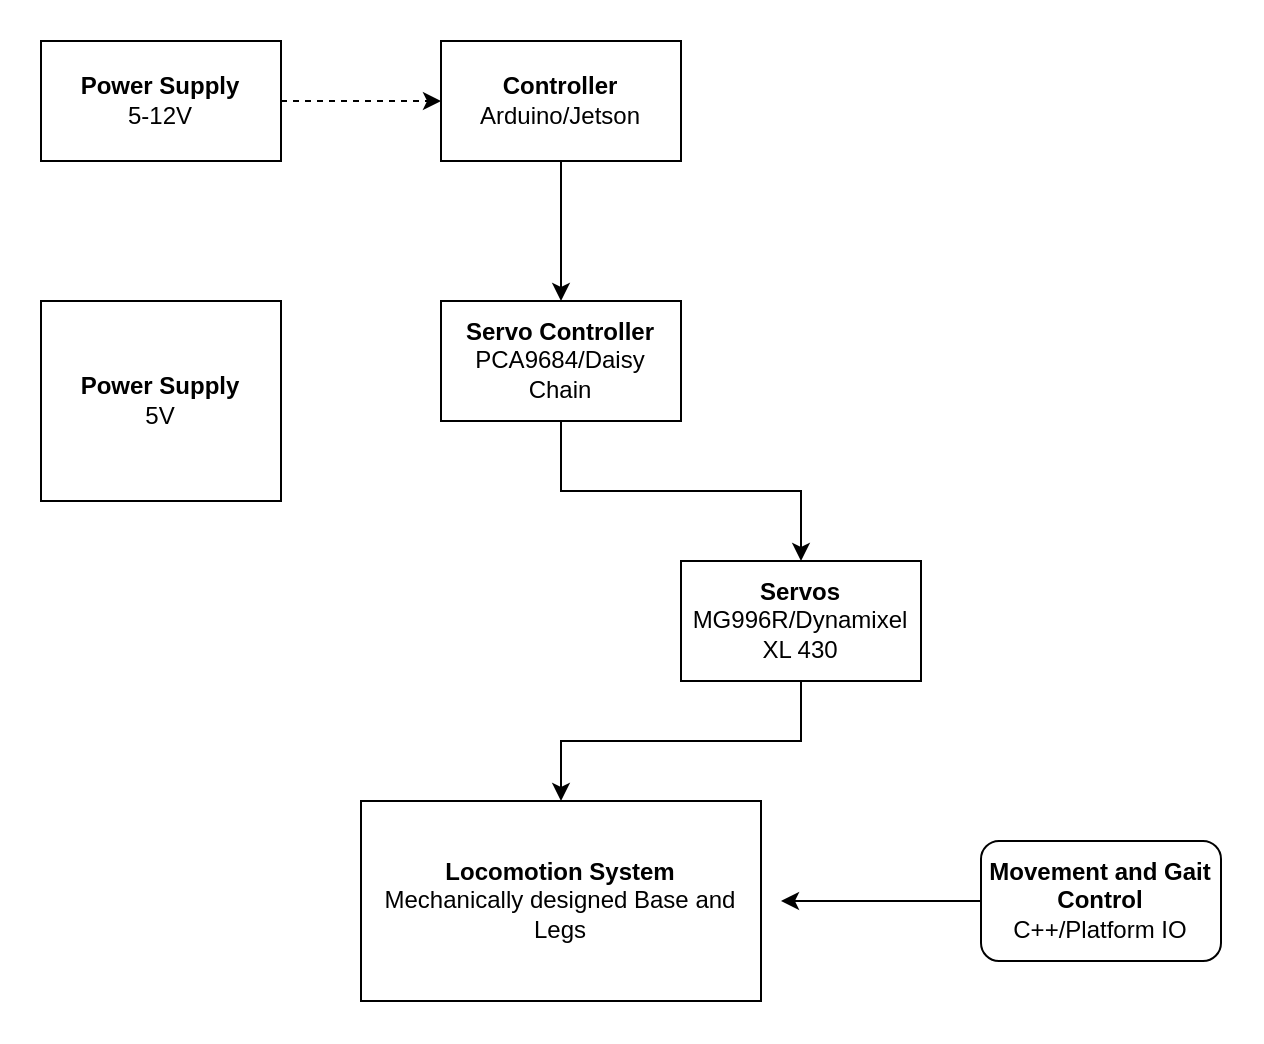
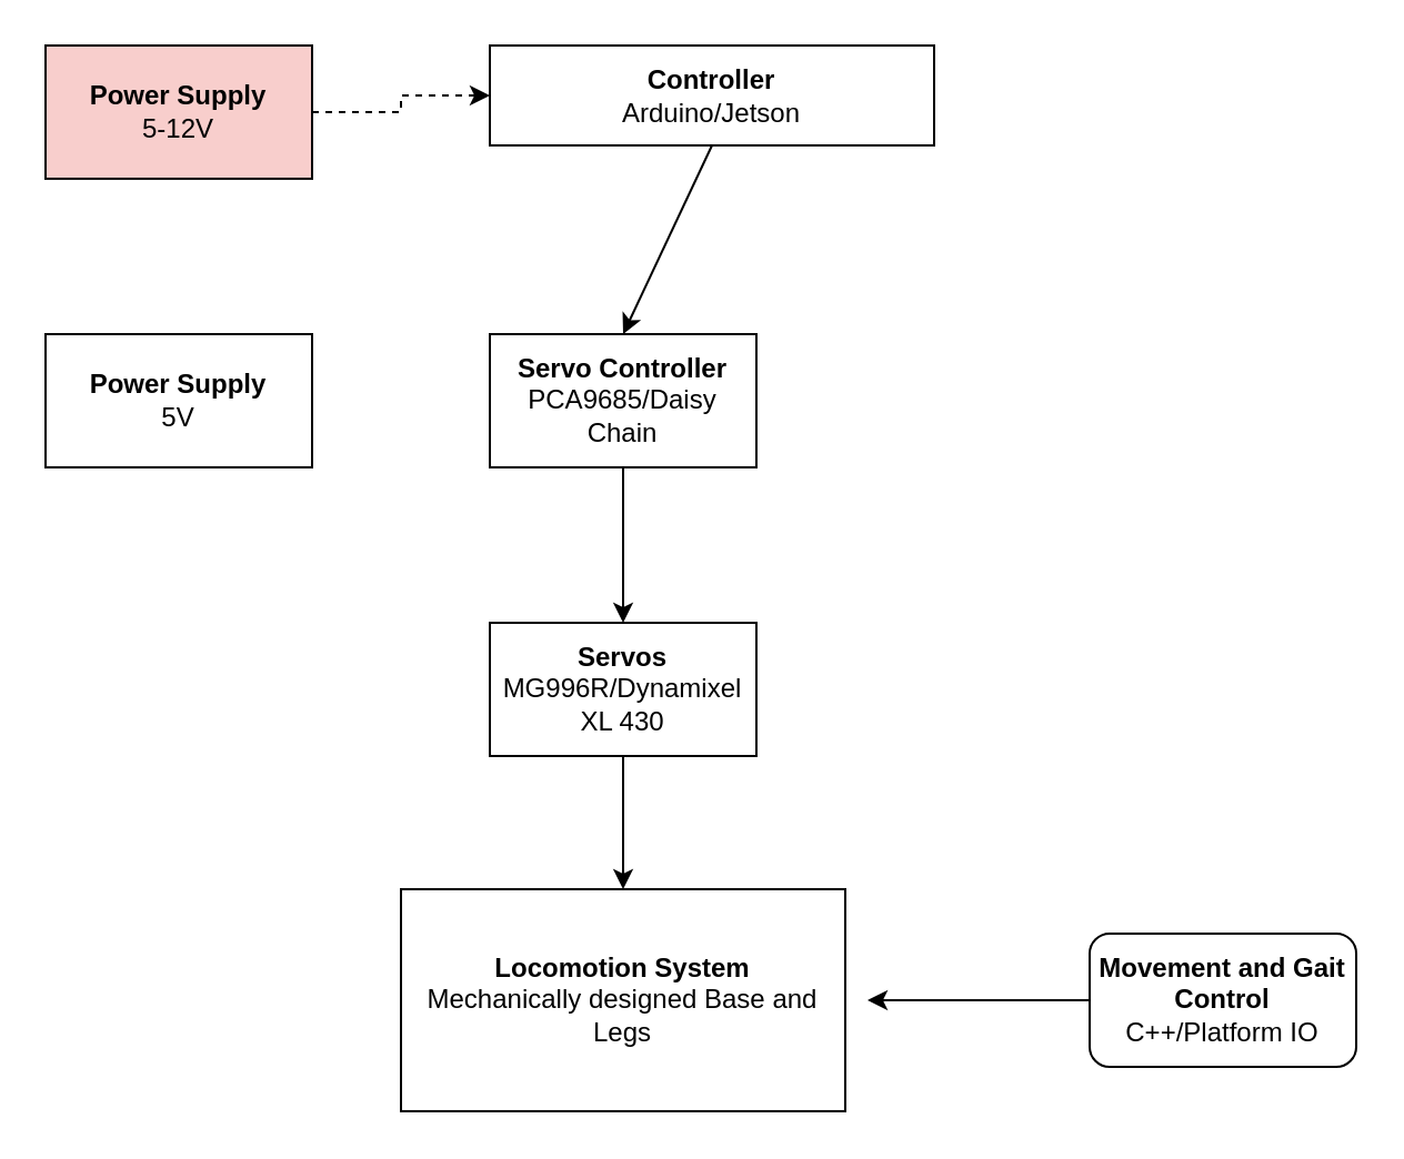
- <mxCell id="10" value="&lt;div&gt;&lt;b&gt;Power Supply&lt;/b&gt;&lt;/div&gt;&lt;div&gt;5-12V&lt;br&gt;&lt;/div&gt;" style="rounded=0;whiteSpace=wrap;html=1;" vertex="1" parent="1"><mxGeometry x="20" y="20" width="120" height="60" as="geometry" /></mxCell>
+ <mxCell id="10" value="&lt;div&gt;&lt;b&gt;Power Supply&lt;/b&gt;&lt;/div&gt;&lt;div&gt;5-12V&lt;br&gt;&lt;/div&gt;" style="rounded=0;whiteSpace=wrap;html=1;fillColor=#f8cecc;" vertex="1" parent="1"><mxGeometry x="20" y="20" width="120" height="60" as="geometry" /></mxCell>
- <mxCell id="2" value="&lt;div&gt;&lt;b&gt;Controller&lt;/b&gt;&lt;/div&gt;&lt;div&gt;Arduino/Jetson&lt;br&gt;&lt;/div&gt;" style="rounded=0;whiteSpace=wrap;html=1;" vertex="1" parent="1"><mxGeometry x="220" y="20" width="120" height="60" as="geometry" /></mxCell>
+ <mxCell id="2" value="&lt;div&gt;&lt;b&gt;Controller&lt;/b&gt;&lt;/div&gt;&lt;div&gt;Arduino/Jetson&lt;br&gt;&lt;/div&gt;" style="rounded=0;whiteSpace=wrap;html=1;" vertex="1" parent="1"><mxGeometry x="220" y="20" width="200" height="45" as="geometry" /></mxCell>
- <mxCell id="5" value="&lt;div&gt;&lt;b&gt;Servo Controller&lt;/b&gt;&lt;/div&gt;&lt;div&gt;PCA9684/Daisy Chain&lt;br&gt;&lt;/div&gt;" style="rounded=0;whiteSpace=wrap;html=1;" vertex="1" parent="1"><mxGeometry x="220" y="150" width="120" height="60" as="geometry" /></mxCell>
+ <mxCell id="5" value="&lt;div&gt;&lt;b&gt;Servo Controller&lt;/b&gt;&lt;/div&gt;&lt;div&gt;PCA9685/Daisy Chain&lt;br&gt;&lt;/div&gt;" style="rounded=0;whiteSpace=wrap;html=1;" vertex="1" parent="1"><mxGeometry x="220" y="150" width="120" height="60" as="geometry" /></mxCell>
- <mxCell id="11" value="&lt;div&gt;&lt;b&gt;Power Supply&lt;/b&gt;&lt;/div&gt;&lt;div&gt;5V&lt;br&gt;&lt;/div&gt;" style="rounded=0;whiteSpace=wrap;html=1;" vertex="1" parent="1"><mxGeometry x="20" y="150" width="120" height="100" as="geometry" /></mxCell>
+ <mxCell id="11" value="&lt;div&gt;&lt;b&gt;Power Supply&lt;/b&gt;&lt;/div&gt;&lt;div&gt;5V&lt;br&gt;&lt;/div&gt;" style="rounded=0;whiteSpace=wrap;html=1;" vertex="1" parent="1"><mxGeometry x="20" y="150" width="120" height="60" as="geometry" /></mxCell>
- <mxCell id="8" value="&lt;div&gt;&lt;b&gt;Servos&lt;/b&gt;&lt;/div&gt;&lt;div&gt;MG996R/Dynamixel XL 430&lt;br&gt;&lt;/div&gt;" style="rounded=0;whiteSpace=wrap;html=1;" vertex="1" parent="1"><mxGeometry x="340" y="280" width="120" height="60" as="geometry" /></mxCell>
+ <mxCell id="8" value="&lt;div&gt;&lt;b&gt;Servos&lt;/b&gt;&lt;/div&gt;&lt;div&gt;MG996R/Dynamixel XL 430&lt;br&gt;&lt;/div&gt;" style="rounded=0;whiteSpace=wrap;html=1;" vertex="1" parent="1"><mxGeometry x="220" y="280" width="120" height="60" as="geometry" /></mxCell>
